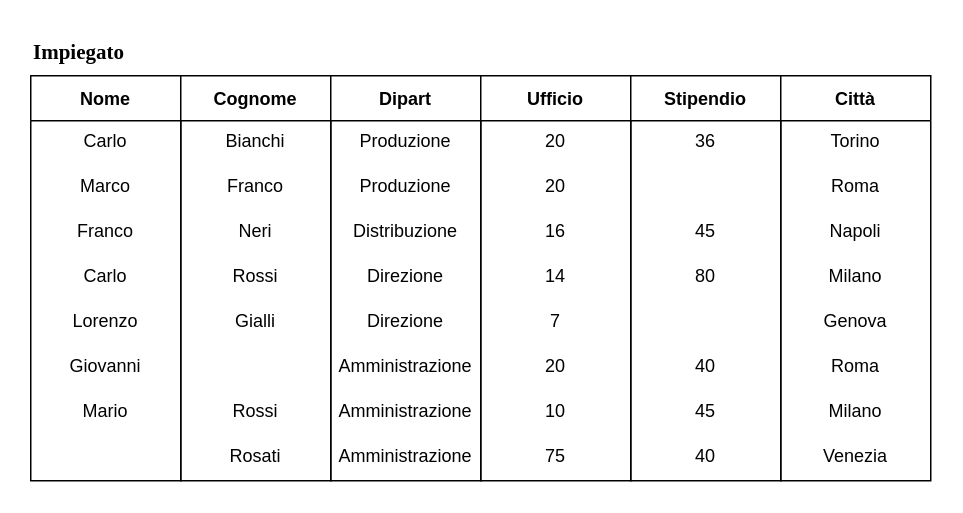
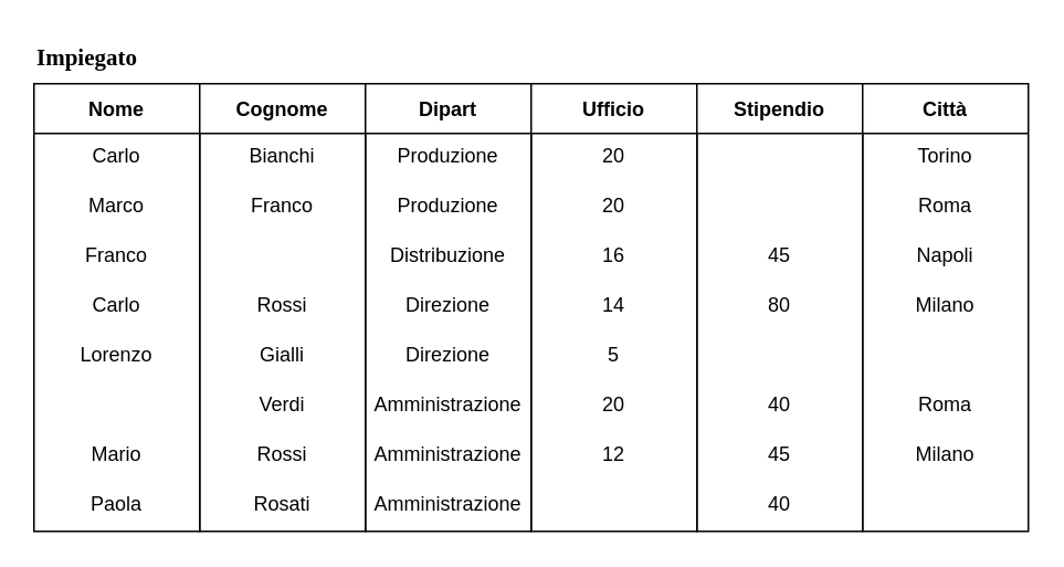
- <mxCell id="13" value="36" style="text;strokeColor=none;fillColor=none;spacingLeft=4;spacingRight=4;overflow=hidden;rotatable=0;points=[[0,0.5],[1,0.5]];portConstraint=eastwest;fontSize=12;align=center;" vertex="1" parent="8"><mxGeometry x="-100" y="30" width="100" height="30" as="geometry" /></mxCell>
- <mxCell id="21" value="Neri" style="text;strokeColor=none;fillColor=none;spacingLeft=4;spacingRight=4;overflow=hidden;rotatable=0;points=[[0,0.5],[1,0.5]];portConstraint=eastwest;fontSize=12;align=center;" parent="8" vertex="1"><mxGeometry x="-400" y="90" width="100" height="30" as="geometry" /></mxCell>
- <mxCell id="35" value="7" style="text;strokeColor=none;fillColor=none;spacingLeft=4;spacingRight=4;overflow=hidden;rotatable=0;points=[[0,0.5],[1,0.5]];portConstraint=eastwest;fontSize=12;align=center;" parent="8" vertex="1"><mxGeometry x="-200" y="150" width="100" height="30" as="geometry" /></mxCell>
+ <mxCell id="35" value="5" style="text;strokeColor=none;fillColor=none;spacingLeft=4;spacingRight=4;overflow=hidden;rotatable=0;points=[[0,0.5],[1,0.5]];portConstraint=eastwest;fontSize=12;align=center;" parent="8" vertex="1"><mxGeometry x="-200" y="150" width="100" height="30" as="geometry" /></mxCell>
- <mxCell id="36" value="Genova" style="text;strokeColor=none;fillColor=none;spacingLeft=4;spacingRight=4;overflow=hidden;rotatable=0;points=[[0,0.5],[1,0.5]];portConstraint=eastwest;fontSize=12;align=center;" parent="8" vertex="1"><mxGeometry y="150" width="100" height="30" as="geometry" /></mxCell>
- <mxCell id="37" value="Giovanni" style="text;strokeColor=none;fillColor=none;spacingLeft=4;spacingRight=4;overflow=hidden;rotatable=0;points=[[0,0.5],[1,0.5]];portConstraint=eastwest;fontSize=12;align=center;" parent="8" vertex="1"><mxGeometry x="-500" y="180" width="100" height="30" as="geometry" /></mxCell>
+ <mxCell id="38" value="Verdi" style="text;strokeColor=none;fillColor=none;spacingLeft=4;spacingRight=4;overflow=hidden;rotatable=0;points=[[0,0.5],[1,0.5]];portConstraint=eastwest;fontSize=12;align=center;" parent="8" vertex="1"><mxGeometry x="-400" y="180" width="100" height="30" as="geometry" /></mxCell>
- <mxCell id="46" value="10" style="text;strokeColor=none;fillColor=none;spacingLeft=4;spacingRight=4;overflow=hidden;rotatable=0;points=[[0,0.5],[1,0.5]];portConstraint=eastwest;fontSize=12;align=center;" parent="8" vertex="1"><mxGeometry x="-200" y="210" width="100" height="30" as="geometry" /></mxCell>
+ <mxCell id="46" value="12" style="text;strokeColor=none;fillColor=none;spacingLeft=4;spacingRight=4;overflow=hidden;rotatable=0;points=[[0,0.5],[1,0.5]];portConstraint=eastwest;fontSize=12;align=center;" parent="8" vertex="1"><mxGeometry x="-200" y="210" width="100" height="30" as="geometry" /></mxCell>
+ <mxCell id="49" value="Paola" style="text;strokeColor=none;fillColor=none;spacingLeft=4;spacingRight=4;overflow=hidden;rotatable=0;points=[[0,0.5],[1,0.5]];portConstraint=eastwest;fontSize=12;align=center;" parent="8" vertex="1"><mxGeometry x="-500" y="240" width="100" height="30" as="geometry" /></mxCell>
- <mxCell id="52" value="75" style="text;strokeColor=none;fillColor=none;spacingLeft=4;spacingRight=4;overflow=hidden;rotatable=0;points=[[0,0.5],[1,0.5]];portConstraint=eastwest;fontSize=12;align=center;" parent="8" vertex="1"><mxGeometry x="-200" y="240" width="100" height="30" as="geometry" /></mxCell>
- <mxCell id="54" value="Venezia" style="text;strokeColor=none;fillColor=none;spacingLeft=4;spacingRight=4;overflow=hidden;rotatable=0;points=[[0,0.5],[1,0.5]];portConstraint=eastwest;fontSize=12;align=center;" parent="8" vertex="1"><mxGeometry y="240" width="100" height="30" as="geometry" /></mxCell>
